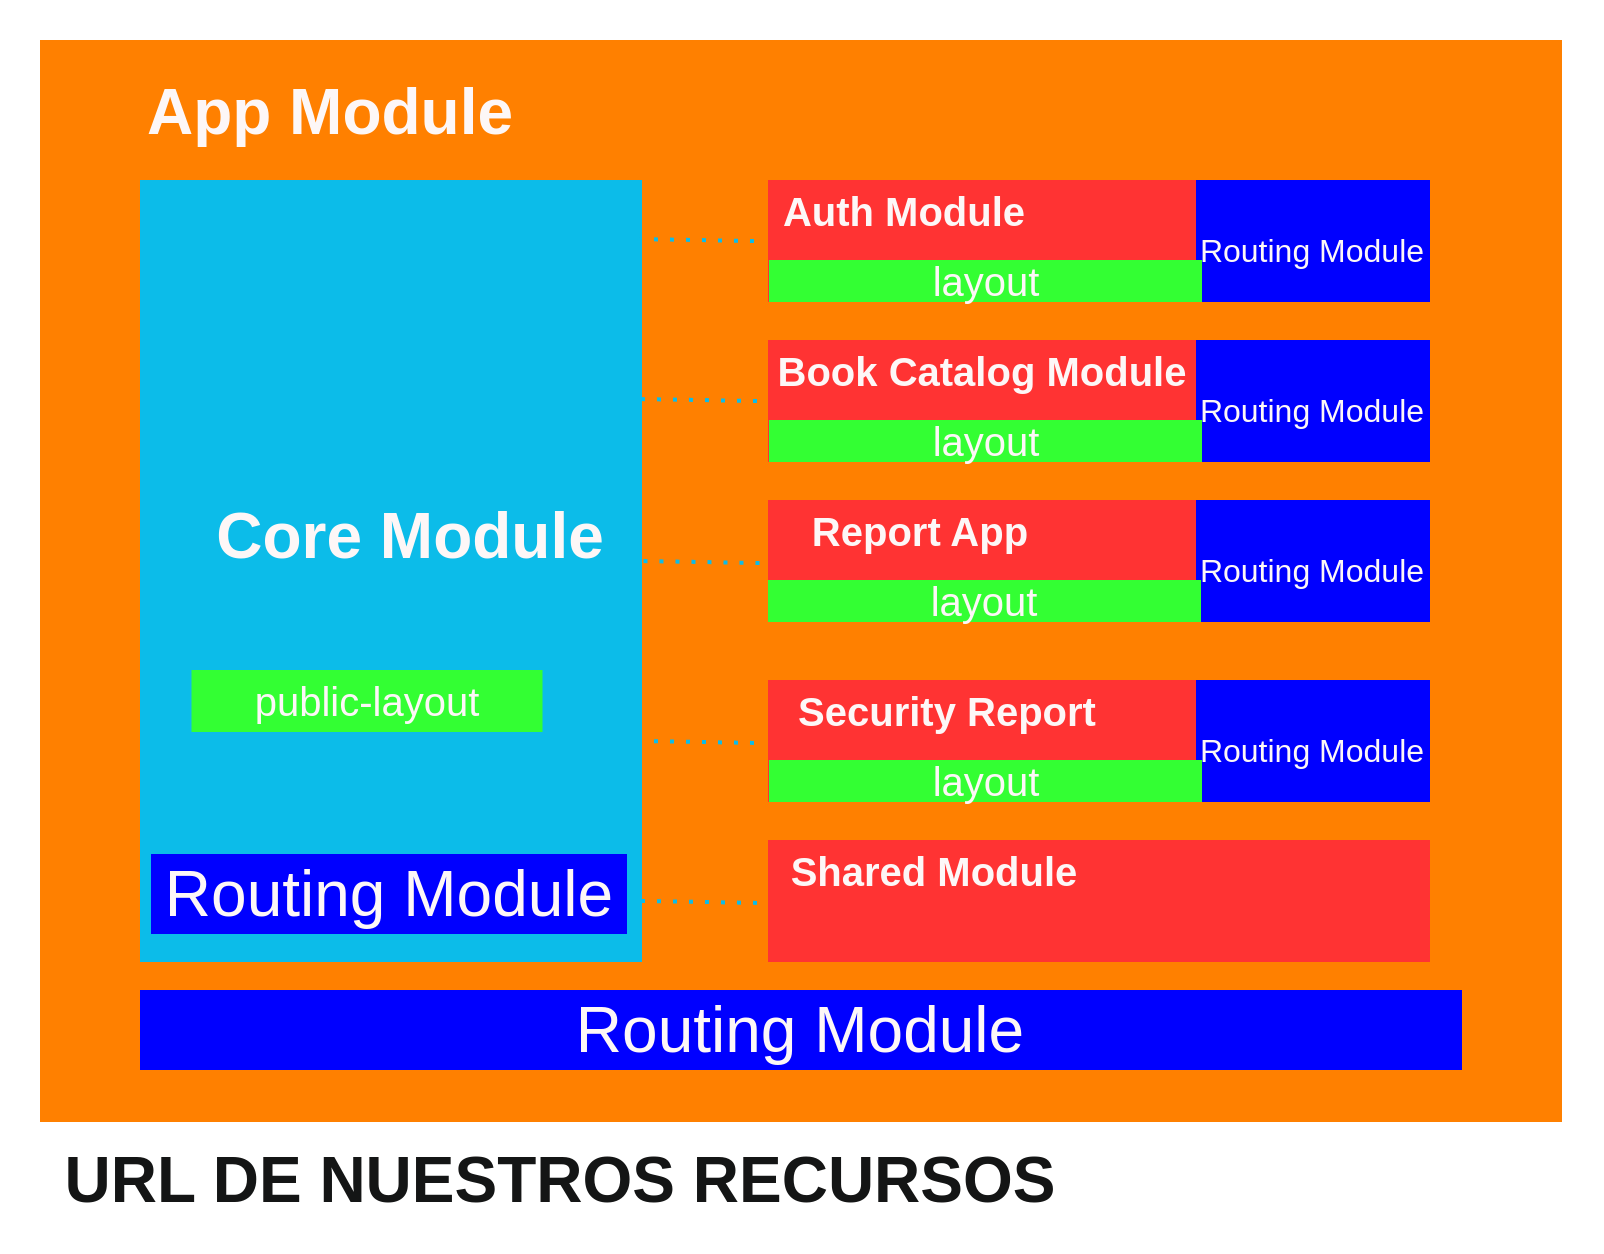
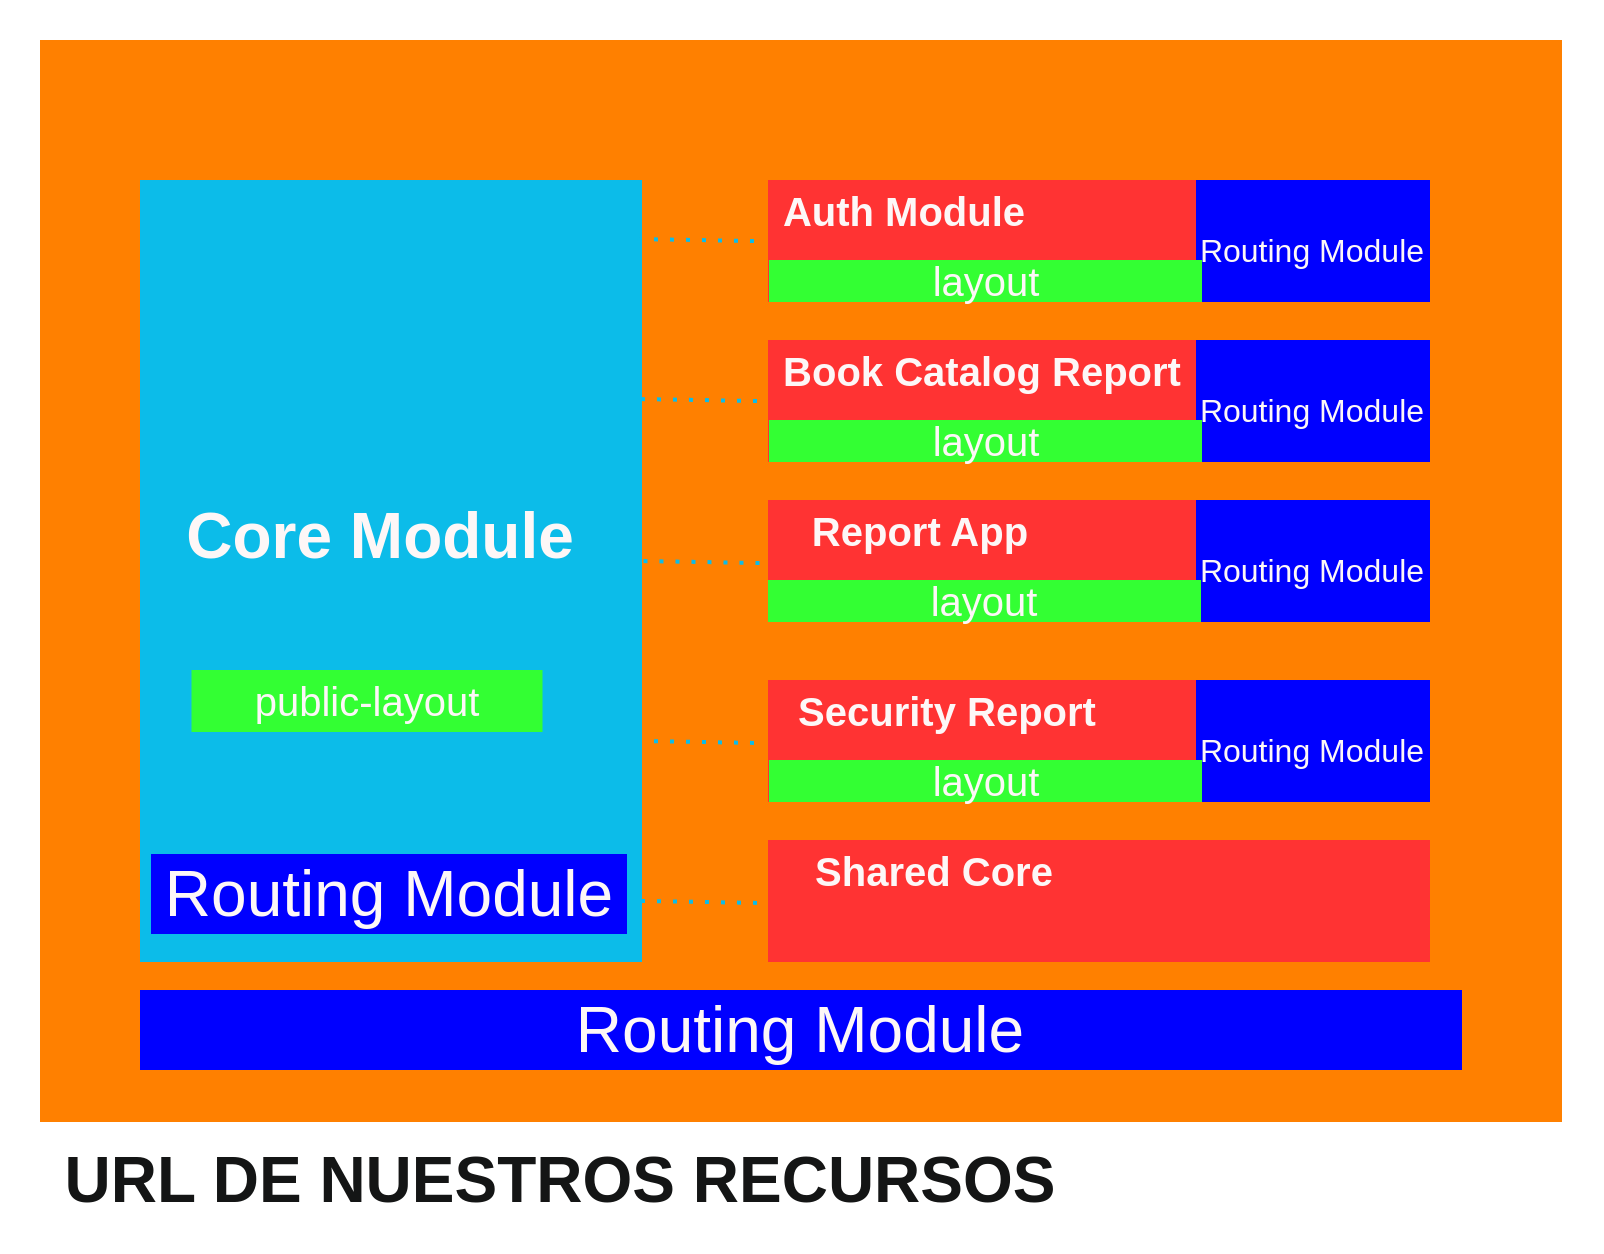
- <mxCell id="3" value="&lt;font color=&quot;#fdf7f7&quot; style=&quot;font-size: 32px;&quot;&gt;&lt;b&gt;App Module&lt;/b&gt;&lt;/font&gt;" style="text;html=1;strokeColor=none;fillColor=none;align=center;verticalAlign=middle;whiteSpace=wrap;rounded=0;" parent="1" vertex="1"><mxGeometry x="70" y="36" width="190" height="40" as="geometry" /></mxCell>
- <mxCell id="13" value="&lt;font color=&quot;#fdf7f7&quot; style=&quot;font-size: 20px;&quot;&gt;&lt;b style=&quot;&quot;&gt;&lt;span style=&quot;&quot;&gt;Book Catalog&amp;nbsp;&lt;/span&gt;Module&lt;/b&gt;&lt;/font&gt;" style="text;html=1;strokeColor=none;fillColor=none;align=center;verticalAlign=middle;whiteSpace=wrap;rounded=0;" parent="1" vertex="1"><mxGeometry x="377.25" y="170" width="227.5" height="30" as="geometry" /></mxCell>
+ <mxCell id="13" value="&lt;font color=&quot;#fdf7f7&quot; style=&quot;font-size: 20px;&quot;&gt;&lt;b style=&quot;&quot;&gt;&lt;span style=&quot;&quot;&gt;Book Catalog&amp;nbsp;&lt;/span&gt;Report&lt;/b&gt;&lt;/font&gt;" style="text;html=1;strokeColor=none;fillColor=none;align=center;verticalAlign=middle;whiteSpace=wrap;rounded=0;" parent="1" vertex="1"><mxGeometry x="377.25" y="170" width="227.5" height="30" as="geometry" /></mxCell>
- <mxCell id="6" value="&lt;font color=&quot;#fdf7f7&quot; style=&quot;font-size: 32px;&quot;&gt;&lt;b&gt;Core Module&lt;/b&gt;&lt;/font&gt;" style="text;html=1;strokeColor=none;fillColor=none;align=center;verticalAlign=middle;whiteSpace=wrap;rounded=0;" parent="1" vertex="1"><mxGeometry x="100" y="248" width="210" height="40" as="geometry" /></mxCell>
+ <mxCell id="6" value="&lt;font color=&quot;#fdf7f7&quot; style=&quot;font-size: 32px;&quot;&gt;&lt;b&gt;Core Module&lt;/b&gt;&lt;/font&gt;" style="text;html=1;strokeColor=none;fillColor=none;align=center;verticalAlign=middle;whiteSpace=wrap;rounded=0;" parent="1" vertex="1"><mxGeometry x="85" y="248" width="210" height="40" as="geometry" /></mxCell>
- <mxCell id="22" value="&lt;font color=&quot;#fdf7f7&quot; style=&quot;font-size: 20px;&quot;&gt;&lt;b style=&quot;&quot;&gt;Shared Module&lt;/b&gt;&lt;/font&gt;" style="text;html=1;strokeColor=none;fillColor=none;align=center;verticalAlign=middle;whiteSpace=wrap;rounded=0;" parent="1" vertex="1"><mxGeometry x="384" y="420" width="166" height="30" as="geometry" /></mxCell>
+ <mxCell id="22" value="&lt;font color=&quot;#fdf7f7&quot; style=&quot;font-size: 20px;&quot;&gt;&lt;b style=&quot;&quot;&gt;Shared Core&lt;/b&gt;&lt;/font&gt;" style="text;html=1;strokeColor=none;fillColor=none;align=center;verticalAlign=middle;whiteSpace=wrap;rounded=0;" parent="1" vertex="1"><mxGeometry x="384" y="420" width="166" height="30" as="geometry" /></mxCell>
